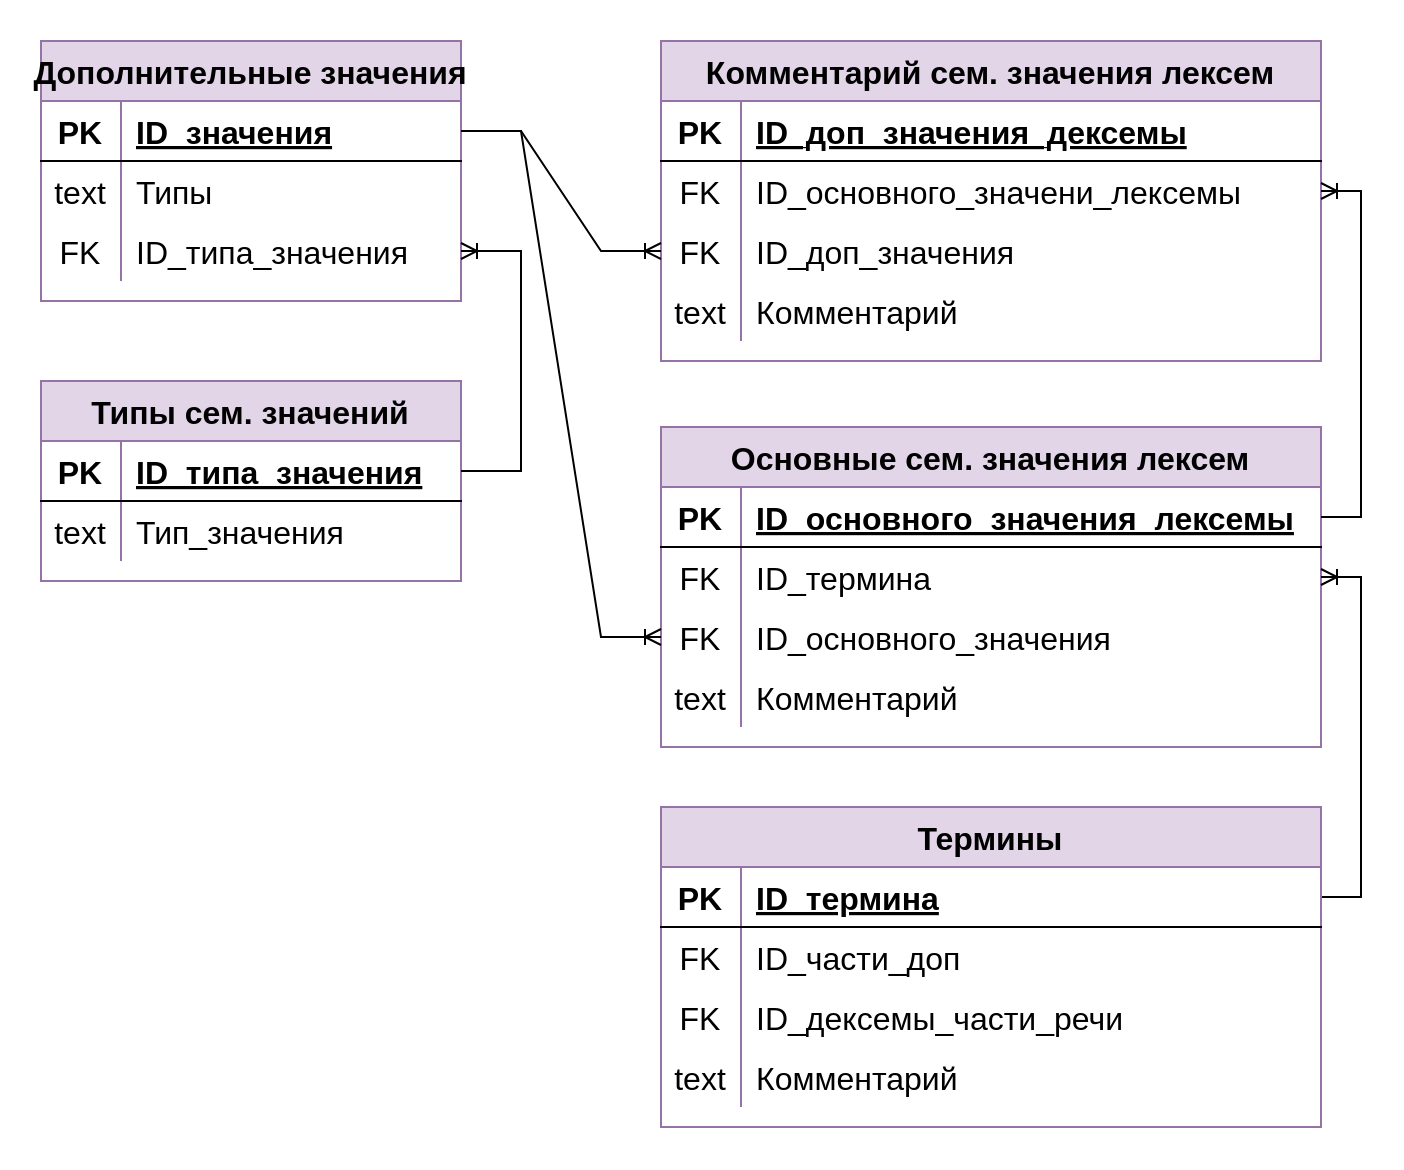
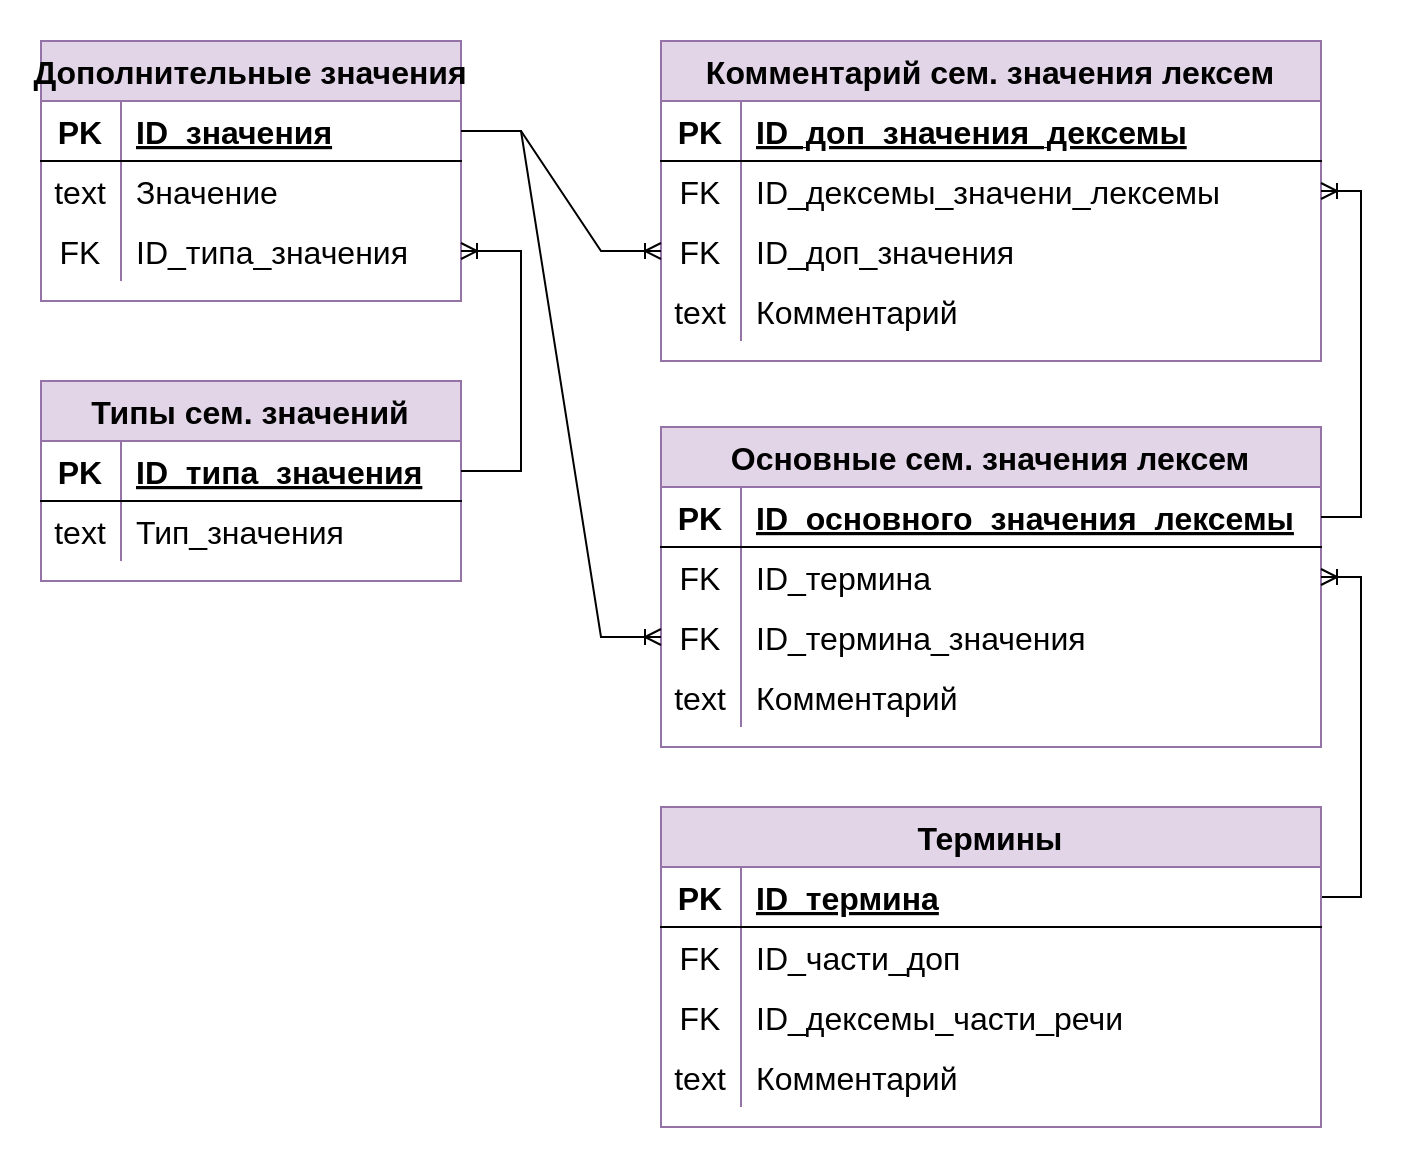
- <mxCell id="8" value="Типы" style="shape=partialRectangle;connectable=0;fillColor=none;top=0;left=0;bottom=0;right=0;align=left;spacingLeft=6;overflow=hidden;fontSize=16;" parent="6" vertex="1"><mxGeometry x="40" width="170" height="30" as="geometry"><mxRectangle width="170" height="30" as="alternateBounds" /></mxGeometry></mxCell>
+ <mxCell id="8" value="Значение" style="shape=partialRectangle;connectable=0;fillColor=none;top=0;left=0;bottom=0;right=0;align=left;spacingLeft=6;overflow=hidden;fontSize=16;" parent="6" vertex="1"><mxGeometry x="40" width="170" height="30" as="geometry"><mxRectangle width="170" height="30" as="alternateBounds" /></mxGeometry></mxCell>
- <mxCell id="40" value="ID_основного_значени_лексемы" style="shape=partialRectangle;connectable=0;fillColor=none;top=0;left=0;bottom=0;right=0;align=left;spacingLeft=6;overflow=hidden;fontSize=16;" parent="38" vertex="1"><mxGeometry x="40" width="290" height="30" as="geometry"><mxRectangle width="290" height="30" as="alternateBounds" /></mxGeometry></mxCell>
+ <mxCell id="40" value="ID_дексемы_значени_лексемы" style="shape=partialRectangle;connectable=0;fillColor=none;top=0;left=0;bottom=0;right=0;align=left;spacingLeft=6;overflow=hidden;fontSize=16;" parent="38" vertex="1"><mxGeometry x="40" width="290" height="30" as="geometry"><mxRectangle width="290" height="30" as="alternateBounds" /></mxGeometry></mxCell>
- <mxCell id="28" value="ID_основного_значения" style="shape=partialRectangle;connectable=0;fillColor=none;top=0;left=0;bottom=0;right=0;align=left;spacingLeft=6;overflow=hidden;fontSize=16;" parent="26" vertex="1"><mxGeometry x="40" width="290" height="30" as="geometry"><mxRectangle width="290" height="30" as="alternateBounds" /></mxGeometry></mxCell>
+ <mxCell id="28" value="ID_термина_значения" style="shape=partialRectangle;connectable=0;fillColor=none;top=0;left=0;bottom=0;right=0;align=left;spacingLeft=6;overflow=hidden;fontSize=16;" parent="26" vertex="1"><mxGeometry x="40" width="290" height="30" as="geometry"><mxRectangle width="290" height="30" as="alternateBounds" /></mxGeometry></mxCell>
